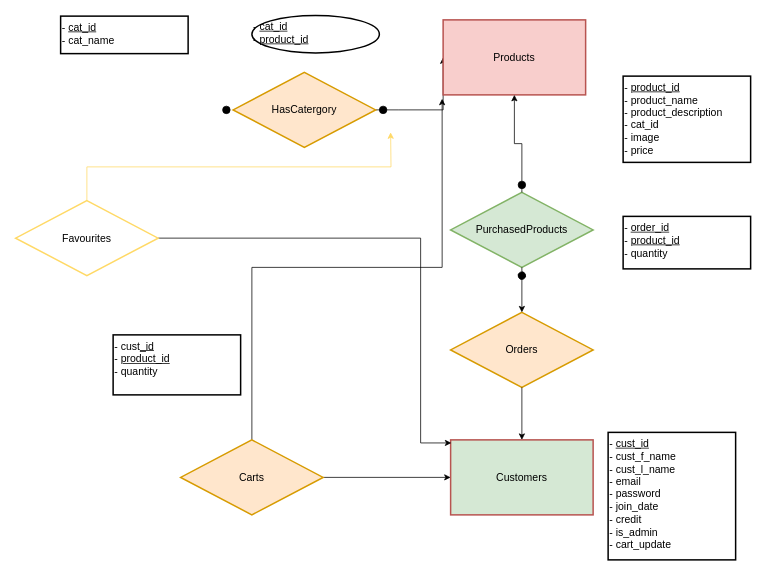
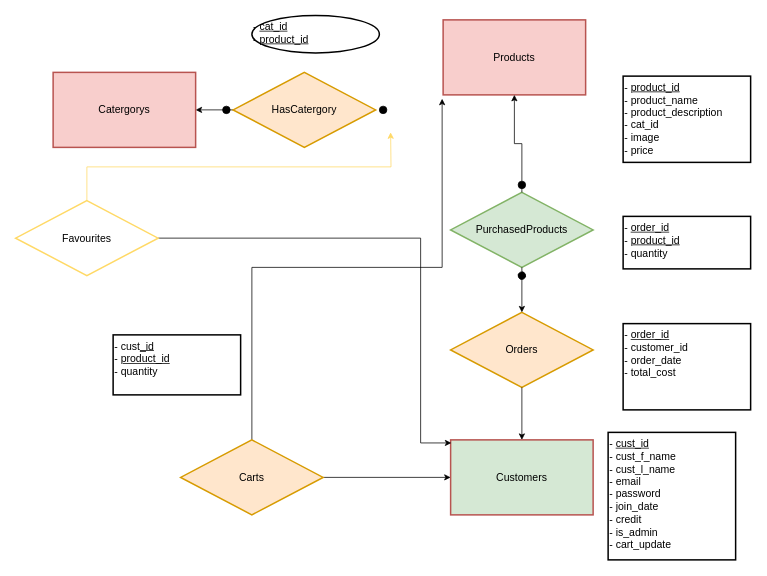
- <mxCell id="13" value="- &lt;u&gt;cat_id&lt;/u&gt;&lt;br&gt;- cat_name" style="strokeWidth=2;whiteSpace=wrap;html=1;align=left;fontSize=14;verticalAlign=top;" vertex="1" parent="1"><mxGeometry x="80" y="21" width="170" height="50" as="geometry" /></mxCell>
- <mxCell id="3" style="edgeStyle=orthogonalEdgeStyle;rounded=0;orthogonalLoop=1;jettySize=auto;html=1;entryX=0;entryY=0.5;entryDx=0;entryDy=0;" edge="1" parent="1" source="4" target="31"><mxGeometry relative="1" as="geometry"><mxPoint x="539.529" y="145.529" as="targetPoint" /><Array as="points"><mxPoint x="530" y="146" /><mxPoint x="530" y="146" /></Array></mxGeometry></mxCell>
+ <mxCell id="5" value="Catergorys" style="strokeWidth=2;whiteSpace=wrap;html=1;align=center;fontSize=14;fillColor=#f8cecc;strokeColor=#b85450;" vertex="1" parent="1"><mxGeometry x="70" y="96" width="190" height="100" as="geometry" /></mxCell>
+ <mxCell id="2" style="edgeStyle=orthogonalEdgeStyle;rounded=0;orthogonalLoop=1;jettySize=auto;html=1;exitX=0;exitY=0.5;exitDx=0;exitDy=0;entryX=1;entryY=0.5;entryDx=0;entryDy=0;" edge="1" parent="1" source="4" target="5"><mxGeometry relative="1" as="geometry" /></mxCell>
+ <mxCell id="15" value="- &lt;u&gt;order_id&lt;/u&gt;&lt;br&gt;- customer_id&lt;br&gt;- order_date&lt;br&gt;- total_cost" style="strokeWidth=2;whiteSpace=wrap;html=1;align=left;fontSize=14;verticalAlign=top;" vertex="1" parent="1"><mxGeometry x="830" y="431" width="170" height="115" as="geometry" /></mxCell>
